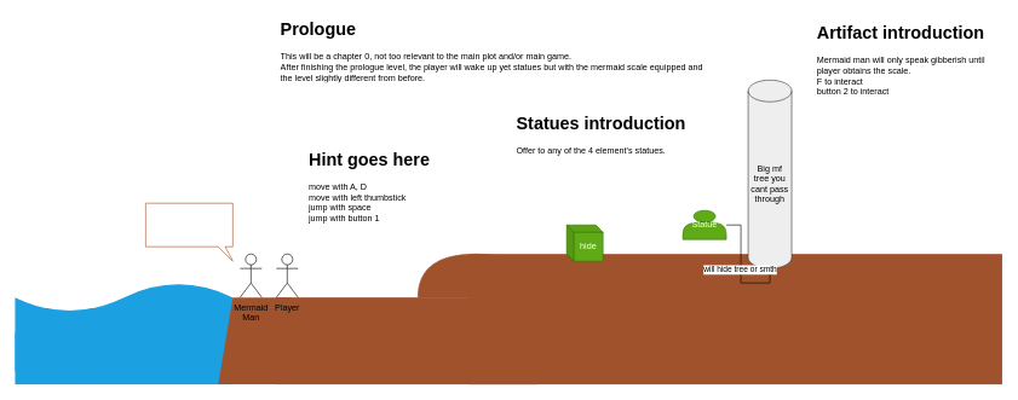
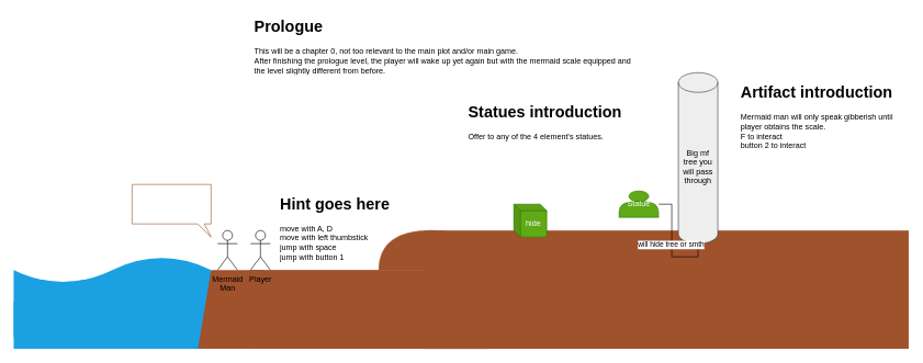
- <mxCell id="13" value="&lt;h1&gt;Prologue&lt;/h1&gt;&lt;div&gt;This will be a chapter 0, not too relevant to the main plot and/or main game.&lt;/div&gt;&lt;div&gt;After finishing the prologue level, the player will wake up yet statues but with the mermaid scale equipped and the level slightly different from before.&lt;/div&gt;" style="text;html=1;strokeColor=none;fillColor=none;spacing=5;spacingTop=-20;whiteSpace=wrap;overflow=hidden;rounded=0;labelBackgroundColor=none;" parent="1" vertex="1"><mxGeometry x="381" y="20" width="590" height="120" as="geometry" /></mxCell>
+ <mxCell id="13" value="&lt;h1&gt;Prologue&lt;/h1&gt;&lt;div&gt;This will be a chapter 0, not too relevant to the main plot and/or main game.&lt;/div&gt;&lt;div&gt;After finishing the prologue level, the player will wake up yet again but with the mermaid scale equipped and the level slightly different from before.&lt;/div&gt;" style="text;html=1;strokeColor=none;fillColor=none;spacing=5;spacingTop=-20;whiteSpace=wrap;overflow=hidden;rounded=0;labelBackgroundColor=none;" parent="1" vertex="1"><mxGeometry x="381" y="20" width="590" height="120" as="geometry" /></mxCell>
- <mxCell id="12" value="&lt;h1&gt;Artifact introduction&lt;/h1&gt;&lt;div&gt;Mermaid man will only speak gibberish until player obtains the scale.&lt;/div&gt;&lt;div&gt;F to interact&lt;/div&gt;&lt;div&gt;button 2 to interact&lt;/div&gt;" style="text;html=1;strokeColor=none;fillColor=none;spacing=5;spacingTop=-20;whiteSpace=wrap;overflow=hidden;rounded=0;" parent="1" vertex="1"><mxGeometry x="1120" y="25" width="240" height="120" as="geometry" /></mxCell>
+ <mxCell id="12" value="&lt;h1&gt;Artifact introduction&lt;/h1&gt;&lt;div&gt;Mermaid man will only speak gibberish until player obtains the scale.&lt;/div&gt;&lt;div&gt;F to interact&lt;/div&gt;&lt;div&gt;button 2 to interact&lt;/div&gt;" style="text;html=1;strokeColor=none;fillColor=none;spacing=5;spacingTop=-20;whiteSpace=wrap;overflow=hidden;rounded=0;" parent="1" vertex="1"><mxGeometry x="1120" y="120" width="240" height="120" as="geometry" /></mxCell>
- <mxCell id="14" value="&lt;font color=&quot;#000000&quot;&gt;Big mf tree you cant pass through&lt;/font&gt;" style="shape=cylinder3;whiteSpace=wrap;html=1;boundedLbl=1;backgroundOutline=1;size=15;labelBackgroundColor=none;strokeColor=#36393d;fillColor=#eeeeee;" parent="1" vertex="1"><mxGeometry x="1030" y="110" width="60" height="260" as="geometry" /></mxCell>
+ <mxCell id="14" value="&lt;font color=&quot;#000000&quot;&gt;Big mf tree you will pass through&lt;/font&gt;" style="shape=cylinder3;whiteSpace=wrap;html=1;boundedLbl=1;backgroundOutline=1;size=15;labelBackgroundColor=none;strokeColor=#36393d;fillColor=#eeeeee;" parent="1" vertex="1"><mxGeometry x="1030" y="110" width="60" height="260" as="geometry" /></mxCell>
- <mxCell id="9" value="&lt;h1&gt;Hint goes here&lt;/h1&gt;&lt;div&gt;move with A, D&lt;/div&gt;&lt;div&gt;move with left thumbstick&lt;/div&gt;&lt;div&gt;jump with space&lt;/div&gt;&lt;div&gt;jump with button 1&lt;/div&gt;" style="text;html=1;strokeColor=none;fillColor=none;spacing=5;spacingTop=-20;whiteSpace=wrap;overflow=hidden;rounded=0;" parent="1" vertex="1"><mxGeometry x="420" y="200" width="190" height="110" as="geometry" /></mxCell>
+ <mxCell id="9" value="&lt;h1&gt;Hint goes here&lt;/h1&gt;&lt;div&gt;move with A, D&lt;/div&gt;&lt;div&gt;move with left thumbstick&lt;/div&gt;&lt;div&gt;jump with space&lt;/div&gt;&lt;div&gt;jump with button 1&lt;/div&gt;" style="text;html=1;strokeColor=none;fillColor=none;spacing=5;spacingTop=-20;whiteSpace=wrap;overflow=hidden;rounded=0;" parent="1" vertex="1"><mxGeometry x="420" y="290" width="190" height="110" as="geometry" /></mxCell>
